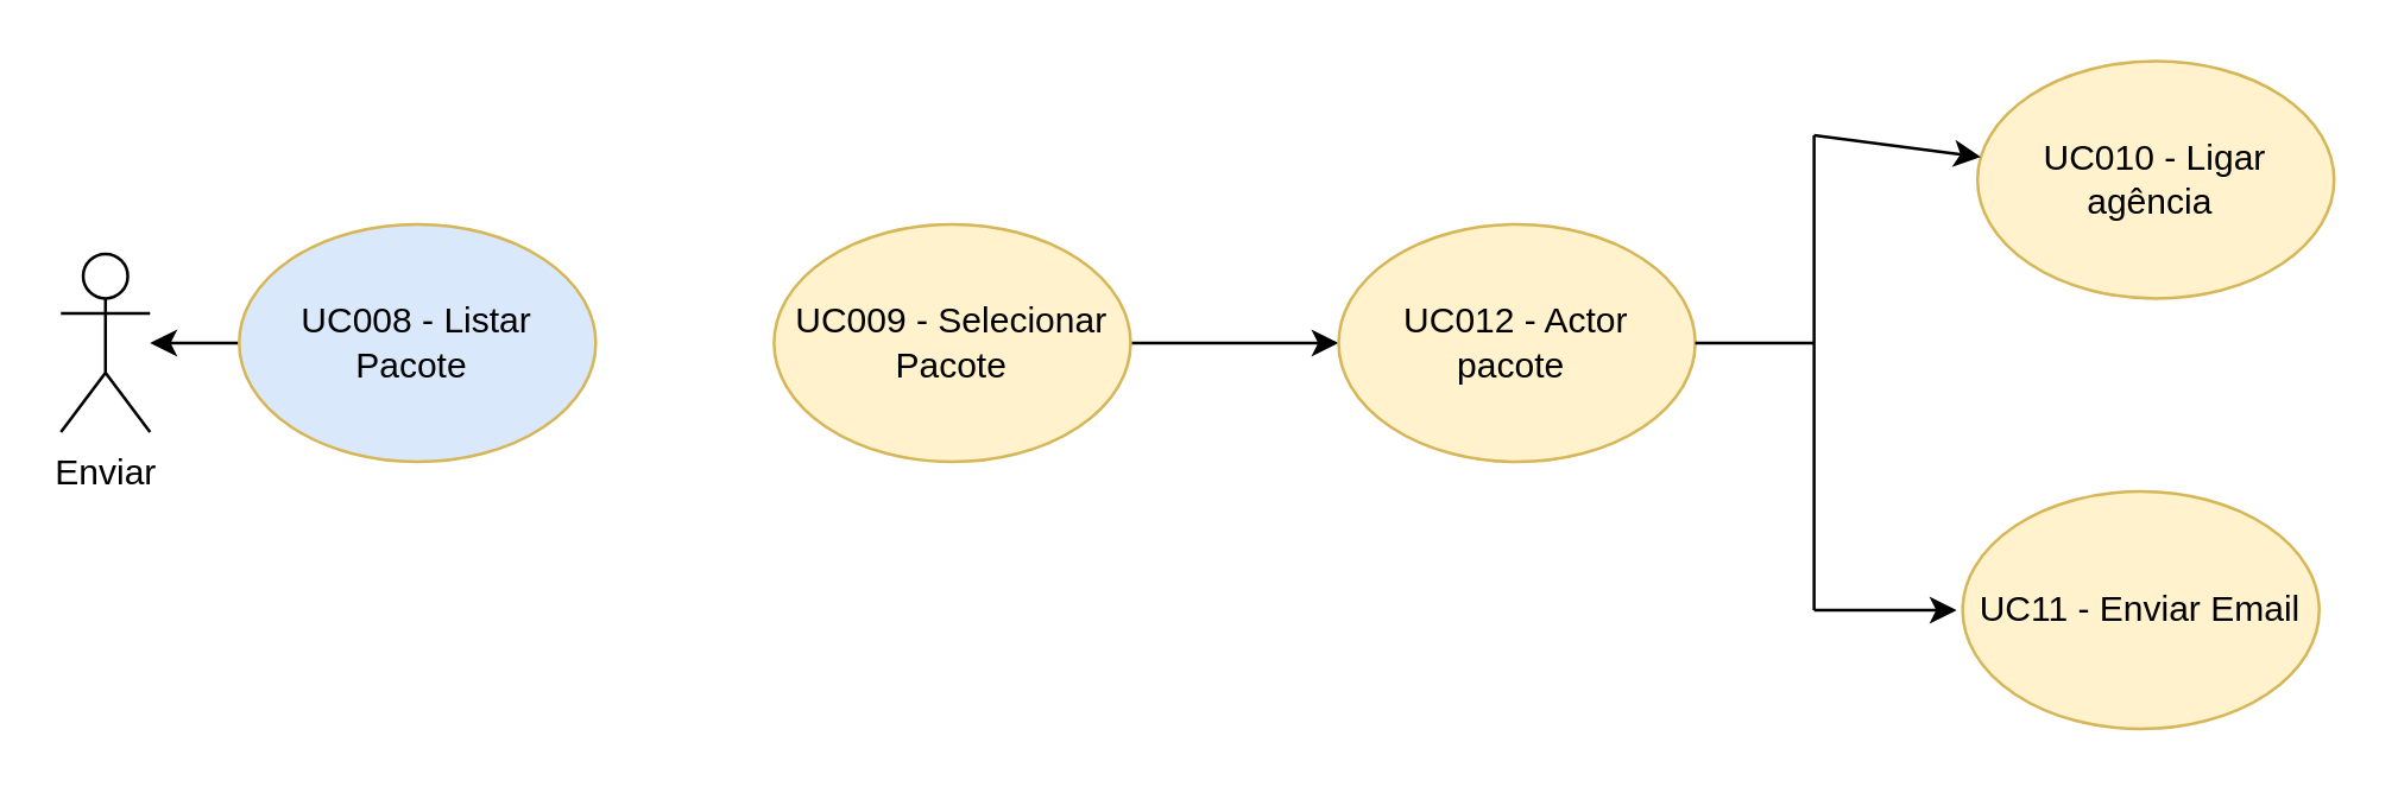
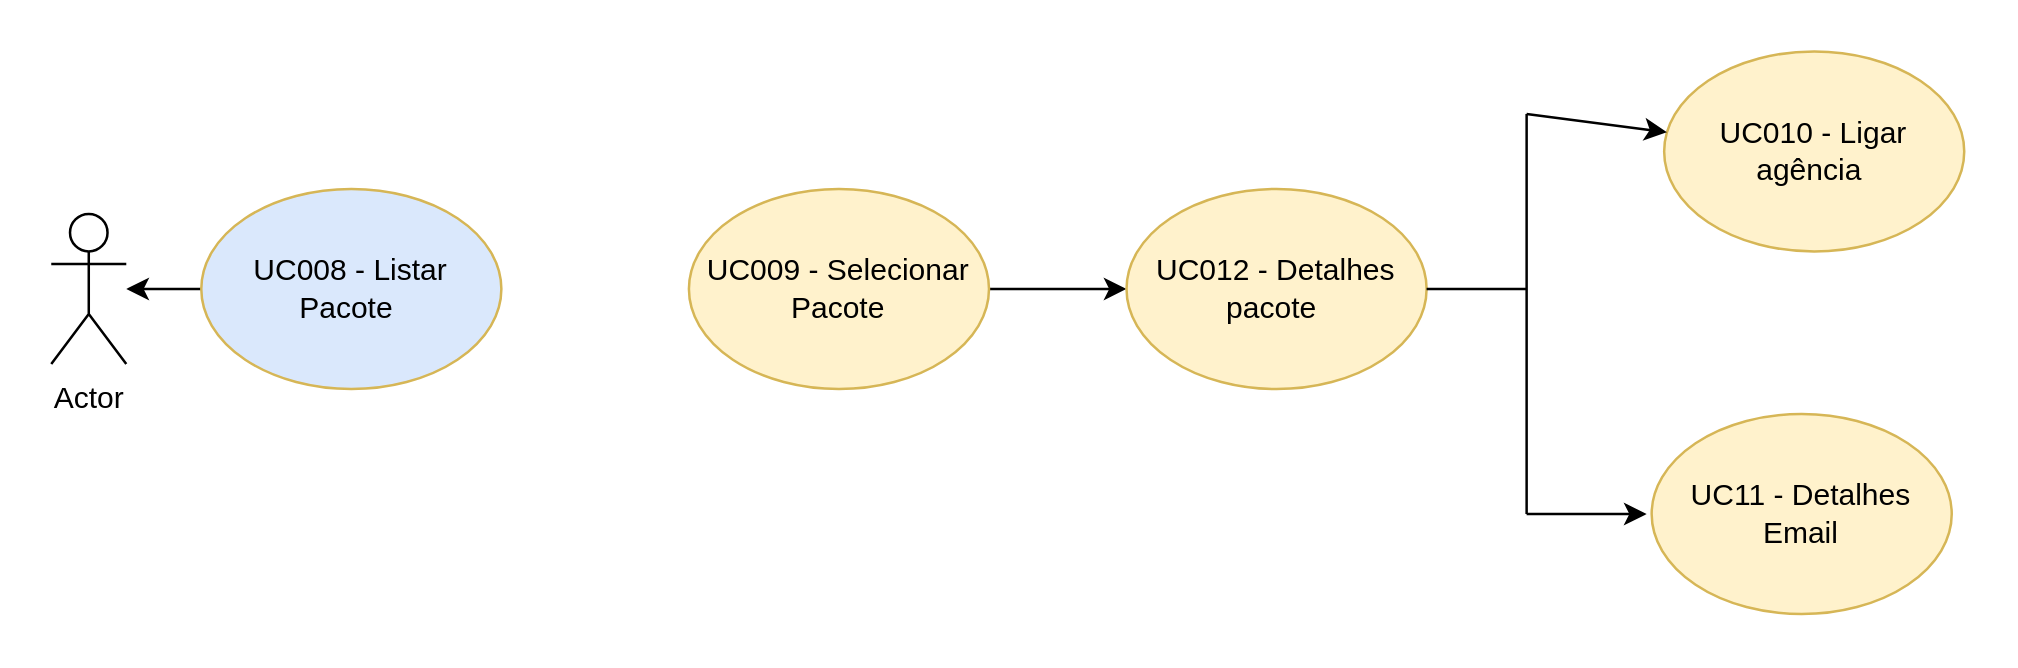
- <mxCell id="6" value="UC009 - Selecionar Pacote" style="ellipse;whiteSpace=wrap;html=1;fillColor=#fff2cc;strokeColor=#d6b656;" vertex="1" parent="1"><mxGeometry x="260" y="75" width="120" height="80" as="geometry" /></mxCell>
+ <mxCell id="6" value="UC009 - Selecionar Pacote" style="ellipse;whiteSpace=wrap;html=1;fillColor=#fff2cc;strokeColor=#d6b656;" vertex="1" parent="1"><mxGeometry x="275" y="75" width="120" height="80" as="geometry" /></mxCell>
- <mxCell id="8" value="UC012 - Actor pacote&amp;nbsp;" style="ellipse;whiteSpace=wrap;html=1;fillColor=#fff2cc;strokeColor=#d6b656;" vertex="1" parent="1"><mxGeometry x="450" y="75" width="120" height="80" as="geometry" /></mxCell>
+ <mxCell id="8" value="UC012 - Detalhes pacote&amp;nbsp;" style="ellipse;whiteSpace=wrap;html=1;fillColor=#fff2cc;strokeColor=#d6b656;" vertex="1" parent="1"><mxGeometry x="450" y="75" width="120" height="80" as="geometry" /></mxCell>
- <mxCell id="2" value="Enviar" style="shape=umlActor;verticalLabelPosition=bottom;labelBackgroundColor=#ffffff;verticalAlign=top;html=1;outlineConnect=0;" vertex="1" parent="1"><mxGeometry x="20" y="85" width="30" height="60" as="geometry" /></mxCell>
+ <mxCell id="2" value="Actor" style="shape=umlActor;verticalLabelPosition=bottom;labelBackgroundColor=#ffffff;verticalAlign=top;html=1;outlineConnect=0;" vertex="1" parent="1"><mxGeometry x="20" y="85" width="30" height="60" as="geometry" /></mxCell>
- <mxCell id="7" value="UC11 - Enviar Email" style="ellipse;whiteSpace=wrap;html=1;fillColor=#fff2cc;strokeColor=#d6b656;" vertex="1" parent="1"><mxGeometry x="660" y="165" width="120" height="80" as="geometry" /></mxCell>
+ <mxCell id="7" value="UC11 - Detalhes Email" style="ellipse;whiteSpace=wrap;html=1;fillColor=#fff2cc;strokeColor=#d6b656;" vertex="1" parent="1"><mxGeometry x="660" y="165" width="120" height="80" as="geometry" /></mxCell>
